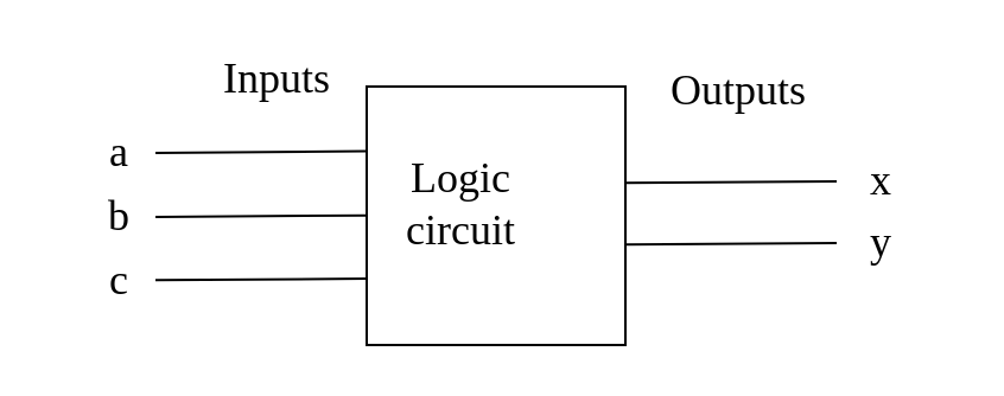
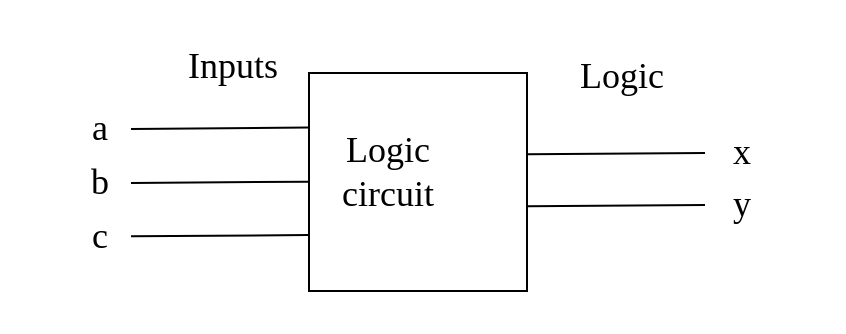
- <mxCell id="15" value="&lt;font style=&quot;font-size: 18px;&quot; face=&quot;Comic Sans MS&quot;&gt;Outputs&lt;/font&gt;" style="text;html=1;strokeColor=none;fillColor=none;align=center;verticalAlign=middle;whiteSpace=wrap;rounded=0;" vertex="1" parent="1"><mxGeometry x="281" y="23" width="60" height="30" as="geometry" /></mxCell>
+ <mxCell id="15" value="&lt;font style=&quot;font-size: 18px;&quot; face=&quot;Comic Sans MS&quot;&gt;Logic&lt;/font&gt;" style="text;html=1;strokeColor=none;fillColor=none;align=center;verticalAlign=middle;whiteSpace=wrap;rounded=0;" vertex="1" parent="1"><mxGeometry x="281" y="23" width="60" height="30" as="geometry" /></mxCell>
